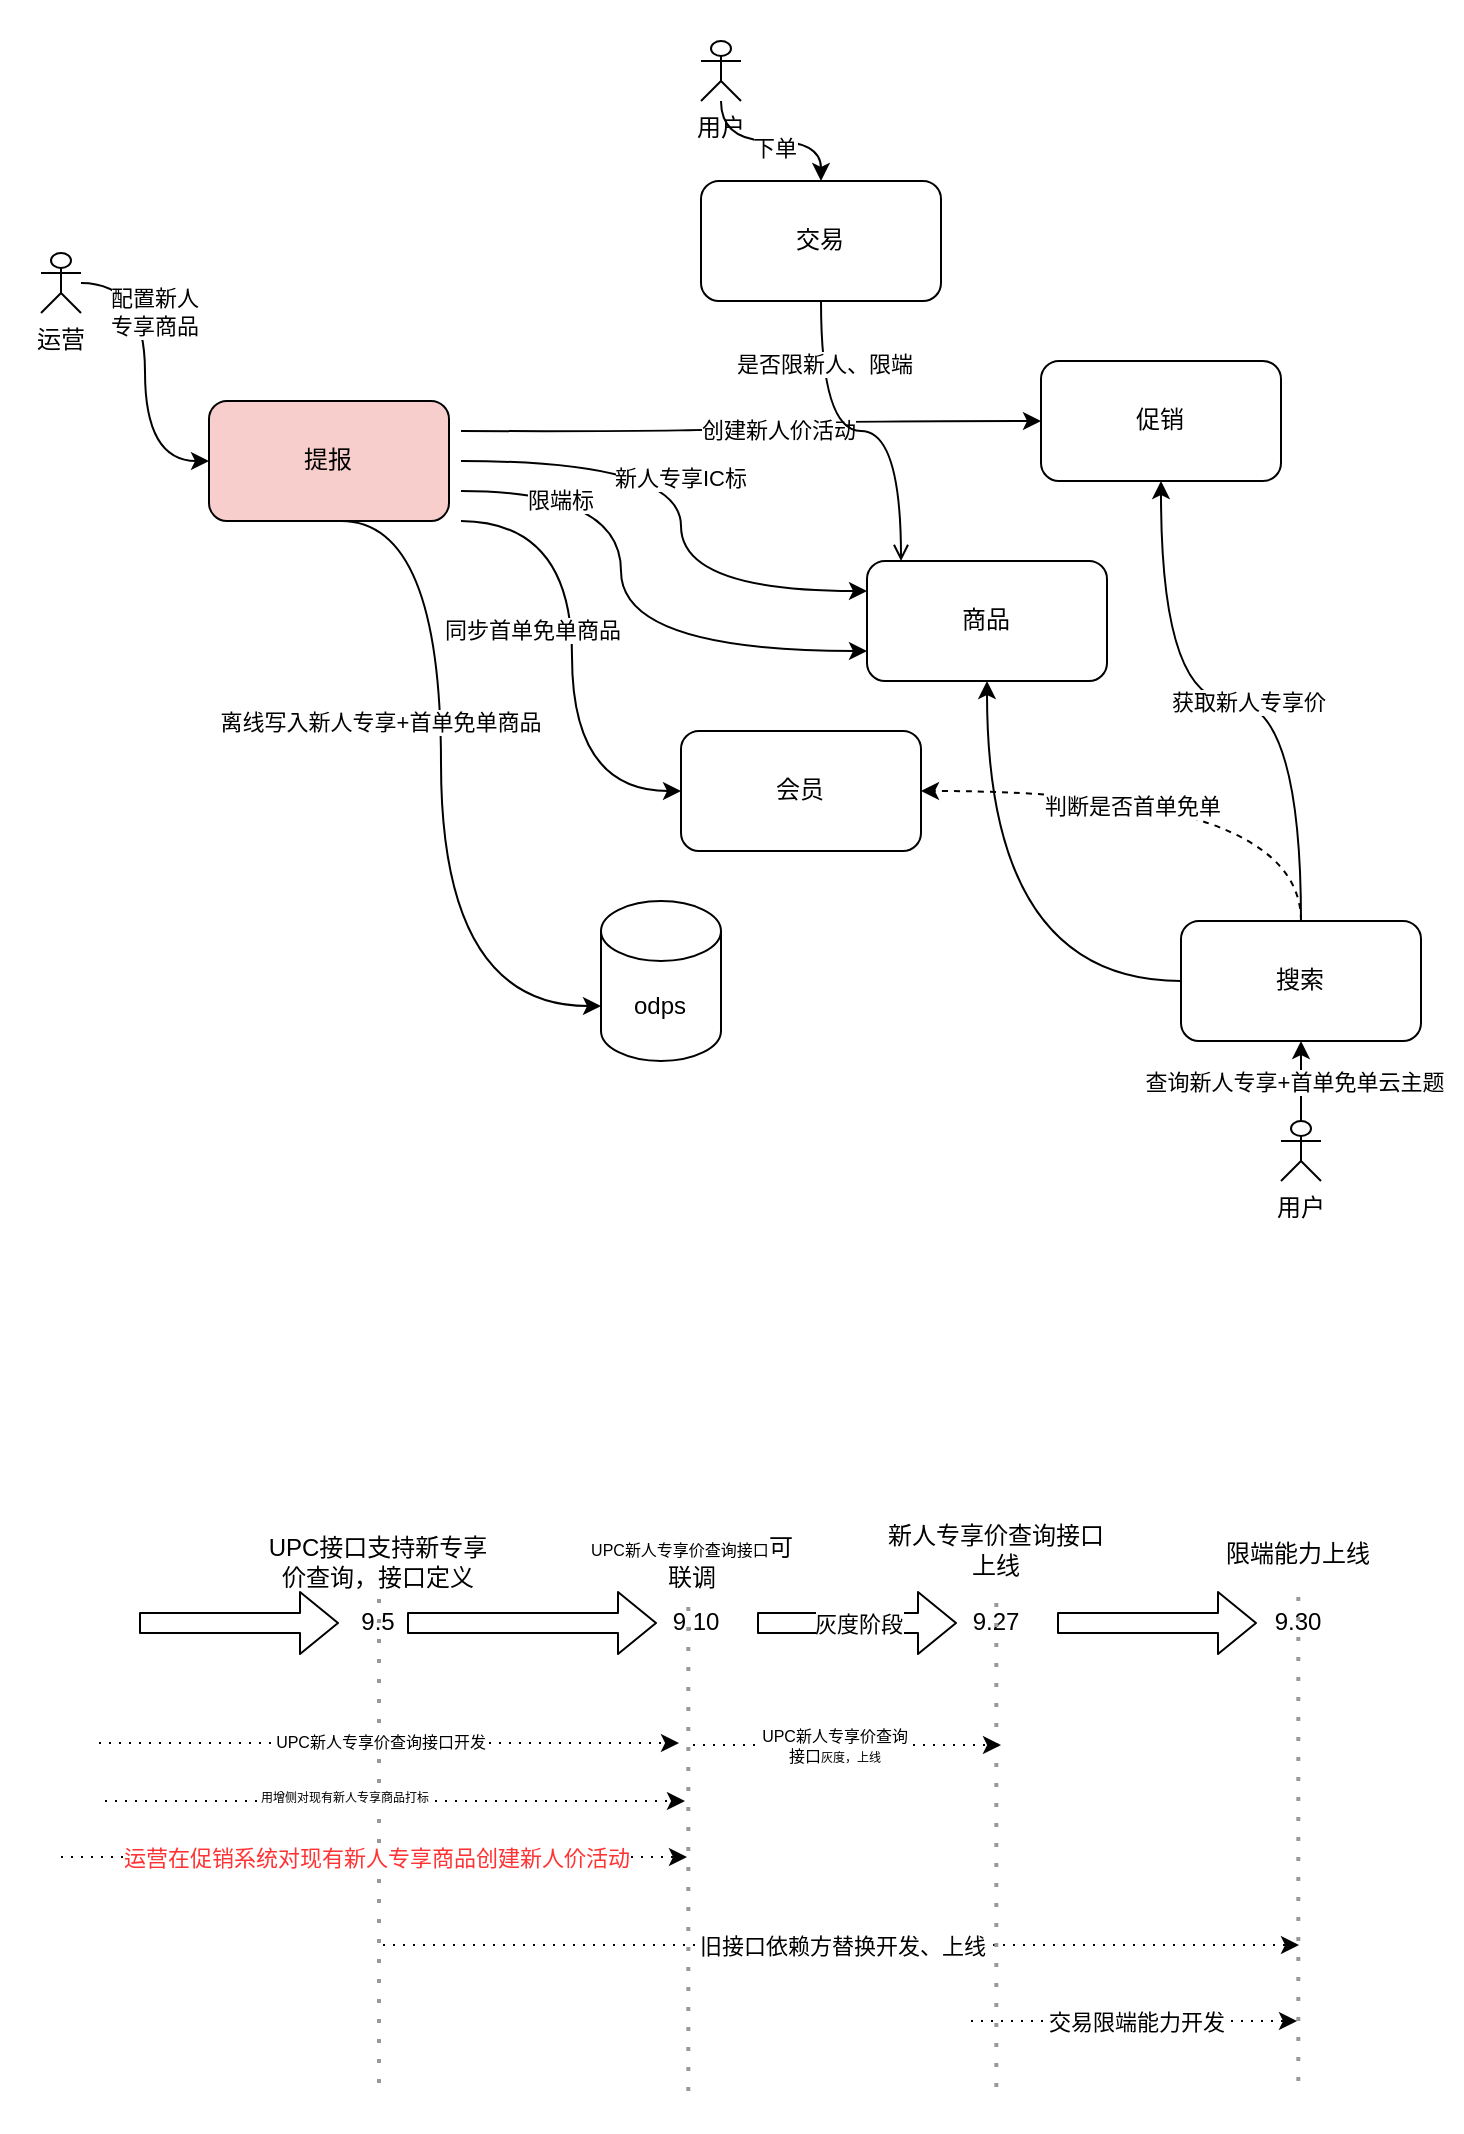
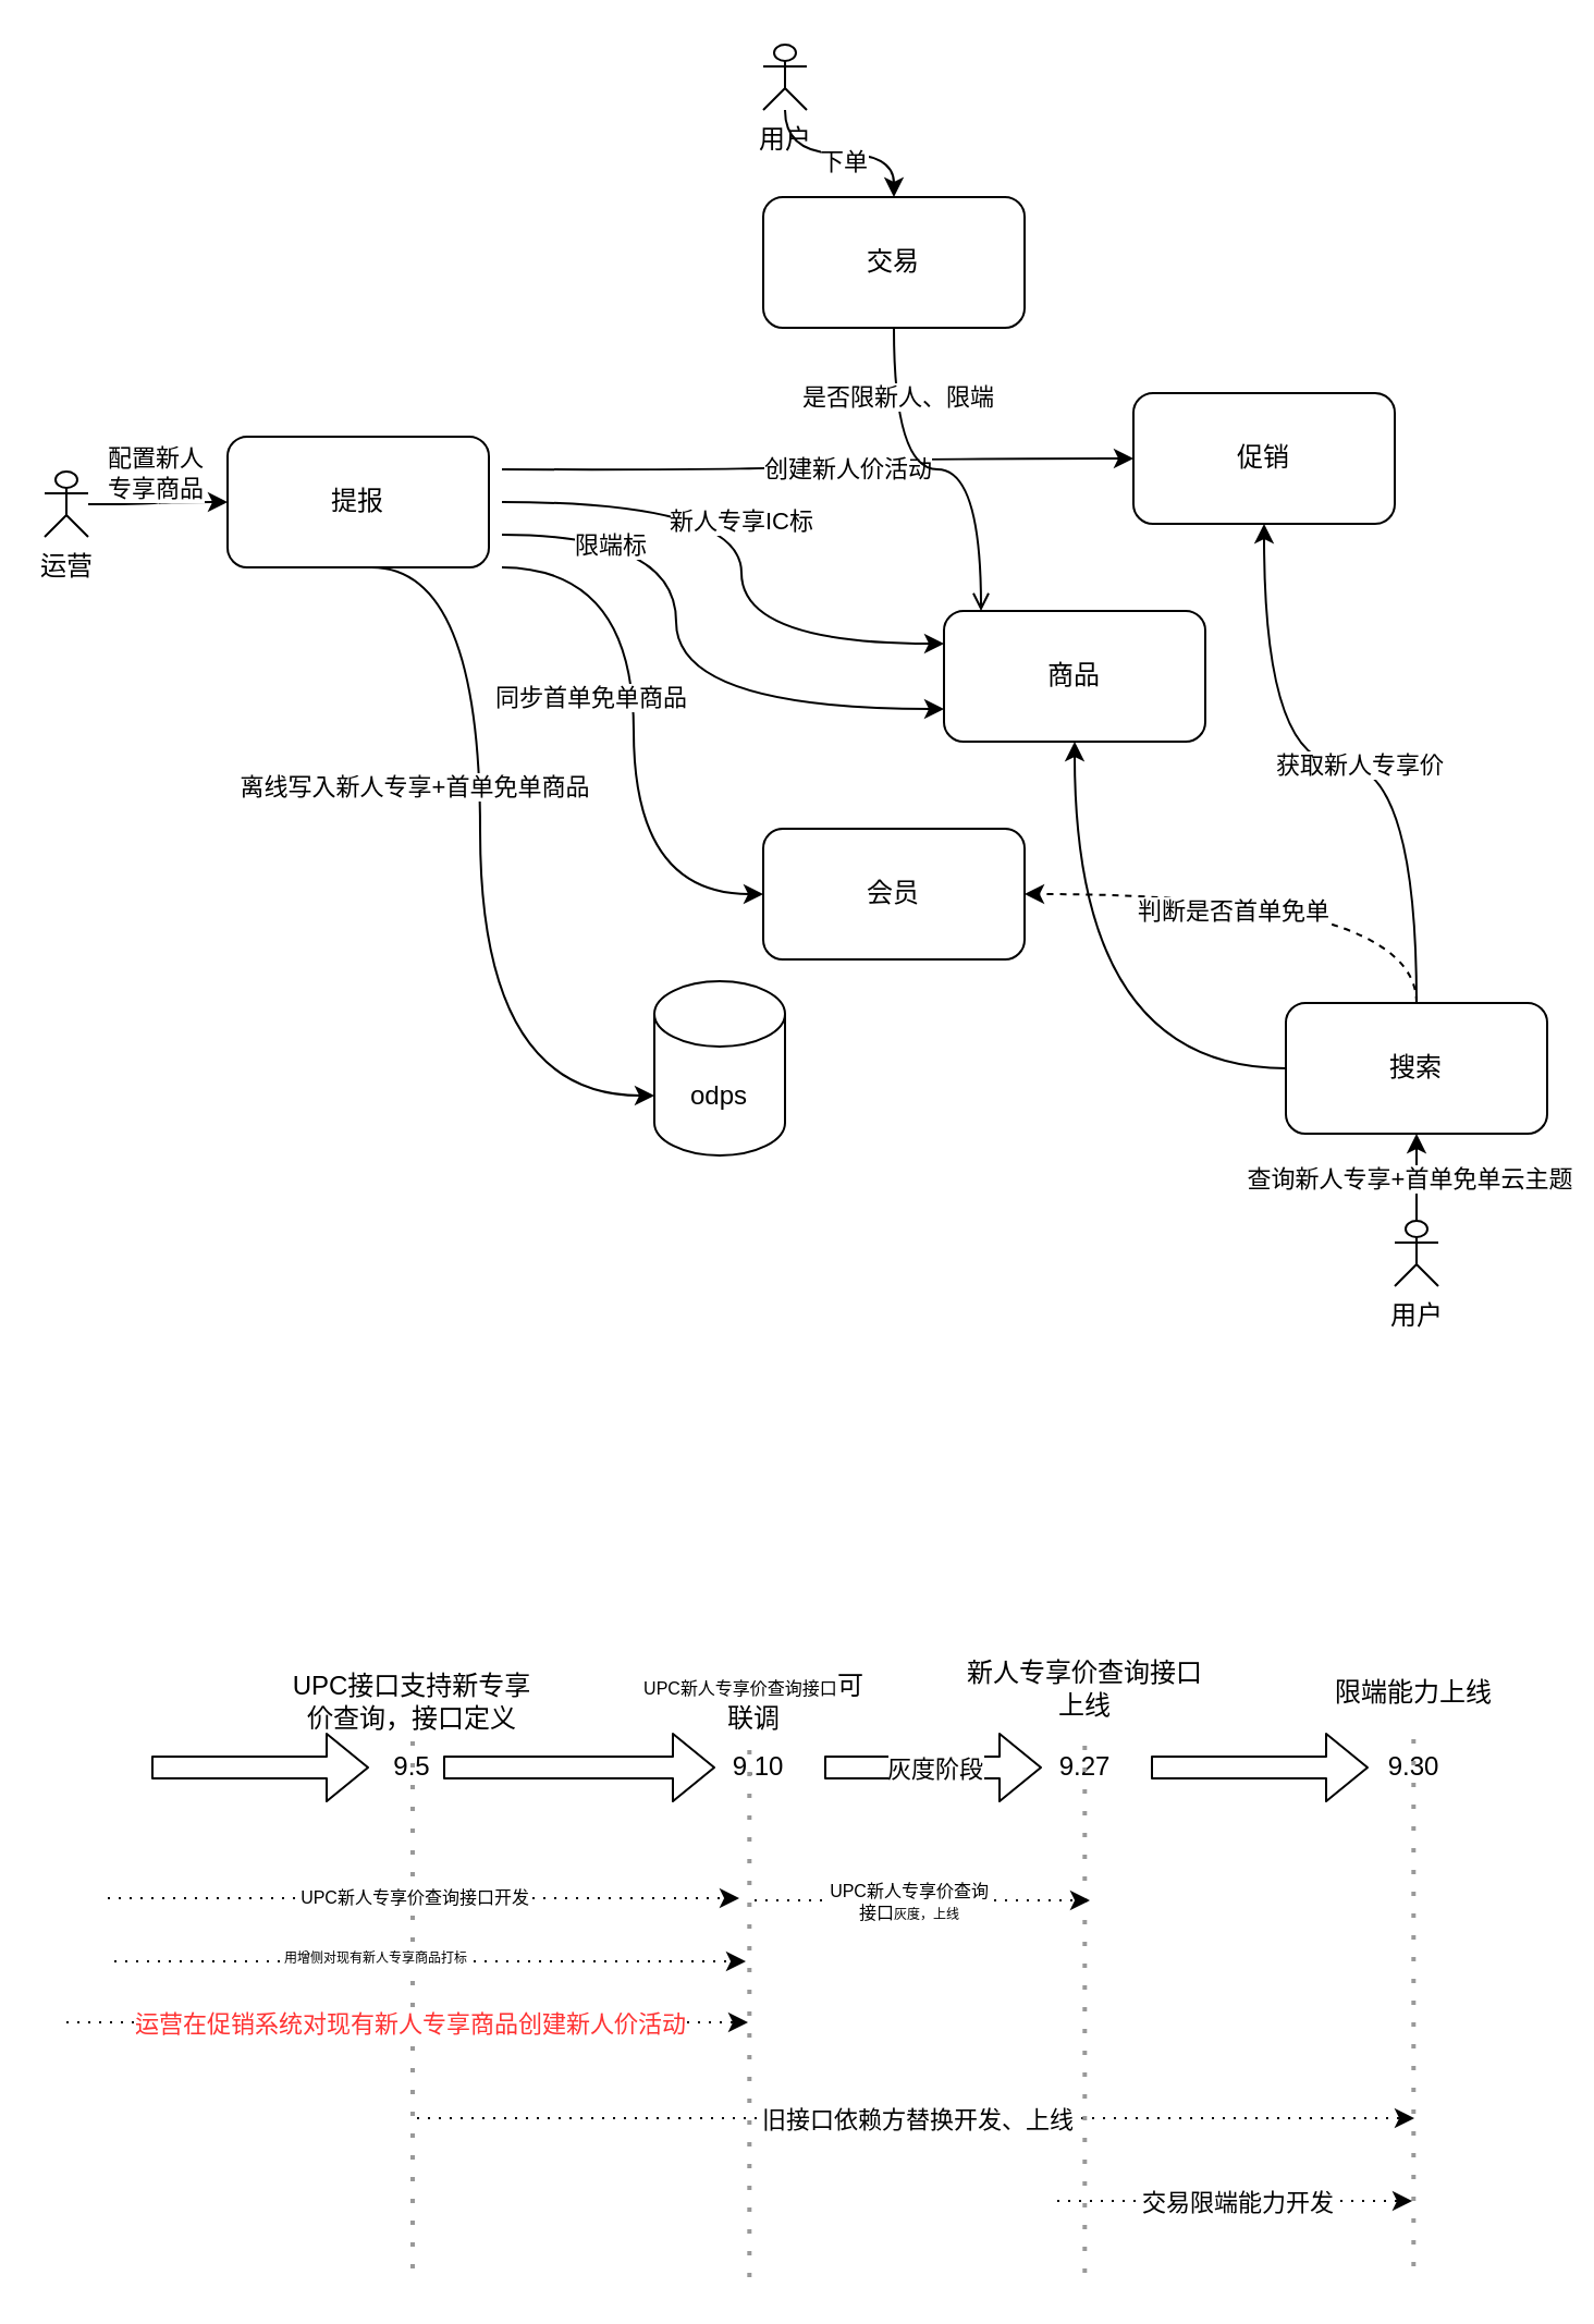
- <mxCell id="27" value="运营" style="shape=umlActor;verticalLabelPosition=bottom;verticalAlign=top;html=1;outlineConnect=0;" parent="1" vertex="1"><mxGeometry x="20" y="126" width="20" height="30" as="geometry" /></mxCell>
+ <mxCell id="27" value="运营" style="shape=umlActor;verticalLabelPosition=bottom;verticalAlign=top;html=1;outlineConnect=0;" parent="1" vertex="1"><mxGeometry x="20" y="216" width="20" height="30" as="geometry" /></mxCell>
- <mxCell id="11" value="提报" style="rounded=1;whiteSpace=wrap;html=1;fillColor=#f8cecc;" parent="1" vertex="1"><mxGeometry x="104" y="200" width="120" height="60" as="geometry" /></mxCell>
+ <mxCell id="11" value="提报" style="rounded=1;whiteSpace=wrap;html=1;" parent="1" vertex="1"><mxGeometry x="104" y="200" width="120" height="60" as="geometry" /></mxCell>
- <mxCell id="14" value="会员" style="rounded=1;whiteSpace=wrap;html=1;" parent="1" vertex="1"><mxGeometry x="340" y="365" width="120" height="60" as="geometry" /></mxCell>
+ <mxCell id="14" value="会员" style="rounded=1;whiteSpace=wrap;html=1;" parent="1" vertex="1"><mxGeometry x="350" y="380" width="120" height="60" as="geometry" /></mxCell>
